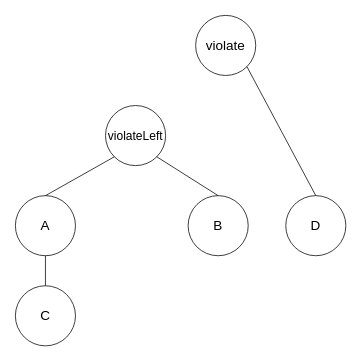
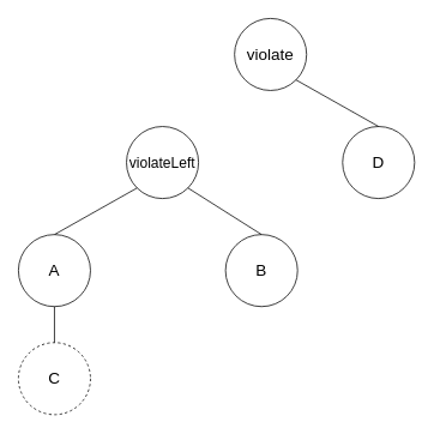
- <mxCell id="4" value="&lt;font style=&quot;font-size: 18px&quot;&gt;D&lt;/font&gt;" style="ellipse;whiteSpace=wrap;html=1;aspect=fixed;" vertex="1" parent="1"><mxGeometry x="380" y="260" width="80" height="80" as="geometry" /></mxCell>
+ <mxCell id="4" value="&lt;font style=&quot;font-size: 18px&quot;&gt;D&lt;/font&gt;" style="ellipse;whiteSpace=wrap;html=1;aspect=fixed;" vertex="1" parent="1"><mxGeometry x="380" y="140" width="80" height="80" as="geometry" /></mxCell>
- <mxCell id="7" value="&lt;font style=&quot;font-size: 18px&quot;&gt;C&lt;/font&gt;" style="ellipse;whiteSpace=wrap;html=1;aspect=fixed;" vertex="1" parent="1"><mxGeometry x="20" y="380" width="80" height="80" as="geometry" /></mxCell>
+ <mxCell id="7" value="&lt;font style=&quot;font-size: 18px&quot;&gt;C&lt;/font&gt;" style="ellipse;whiteSpace=wrap;html=1;aspect=fixed;dashed=1;" vertex="1" parent="1"><mxGeometry x="20" y="380" width="80" height="80" as="geometry" /></mxCell>
